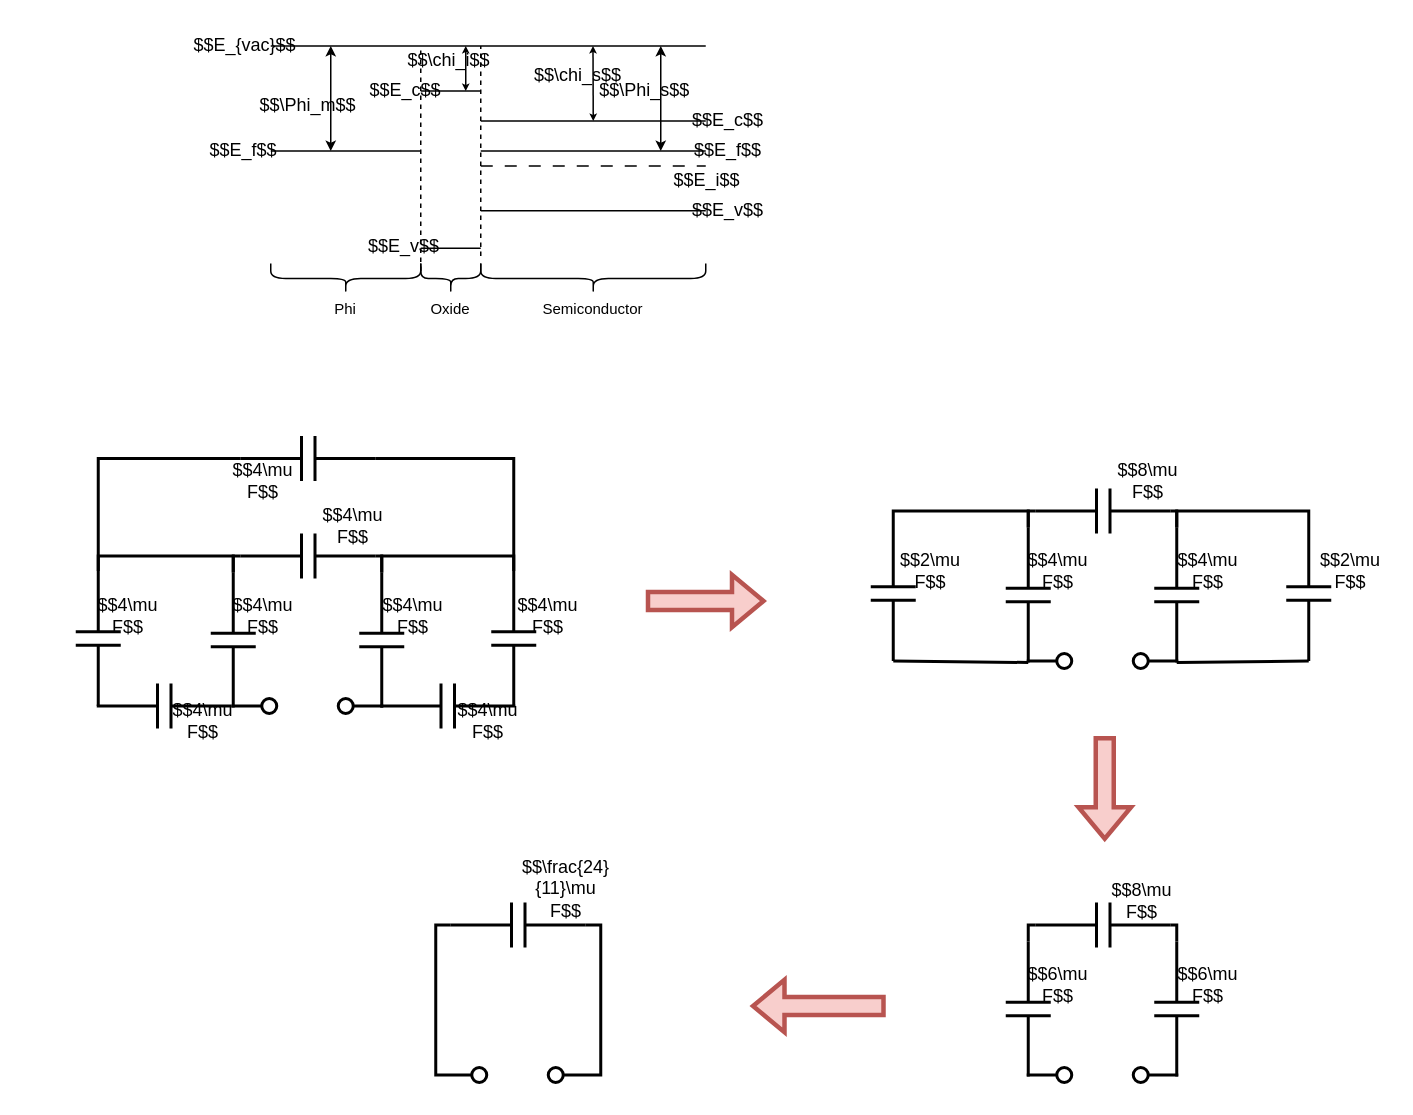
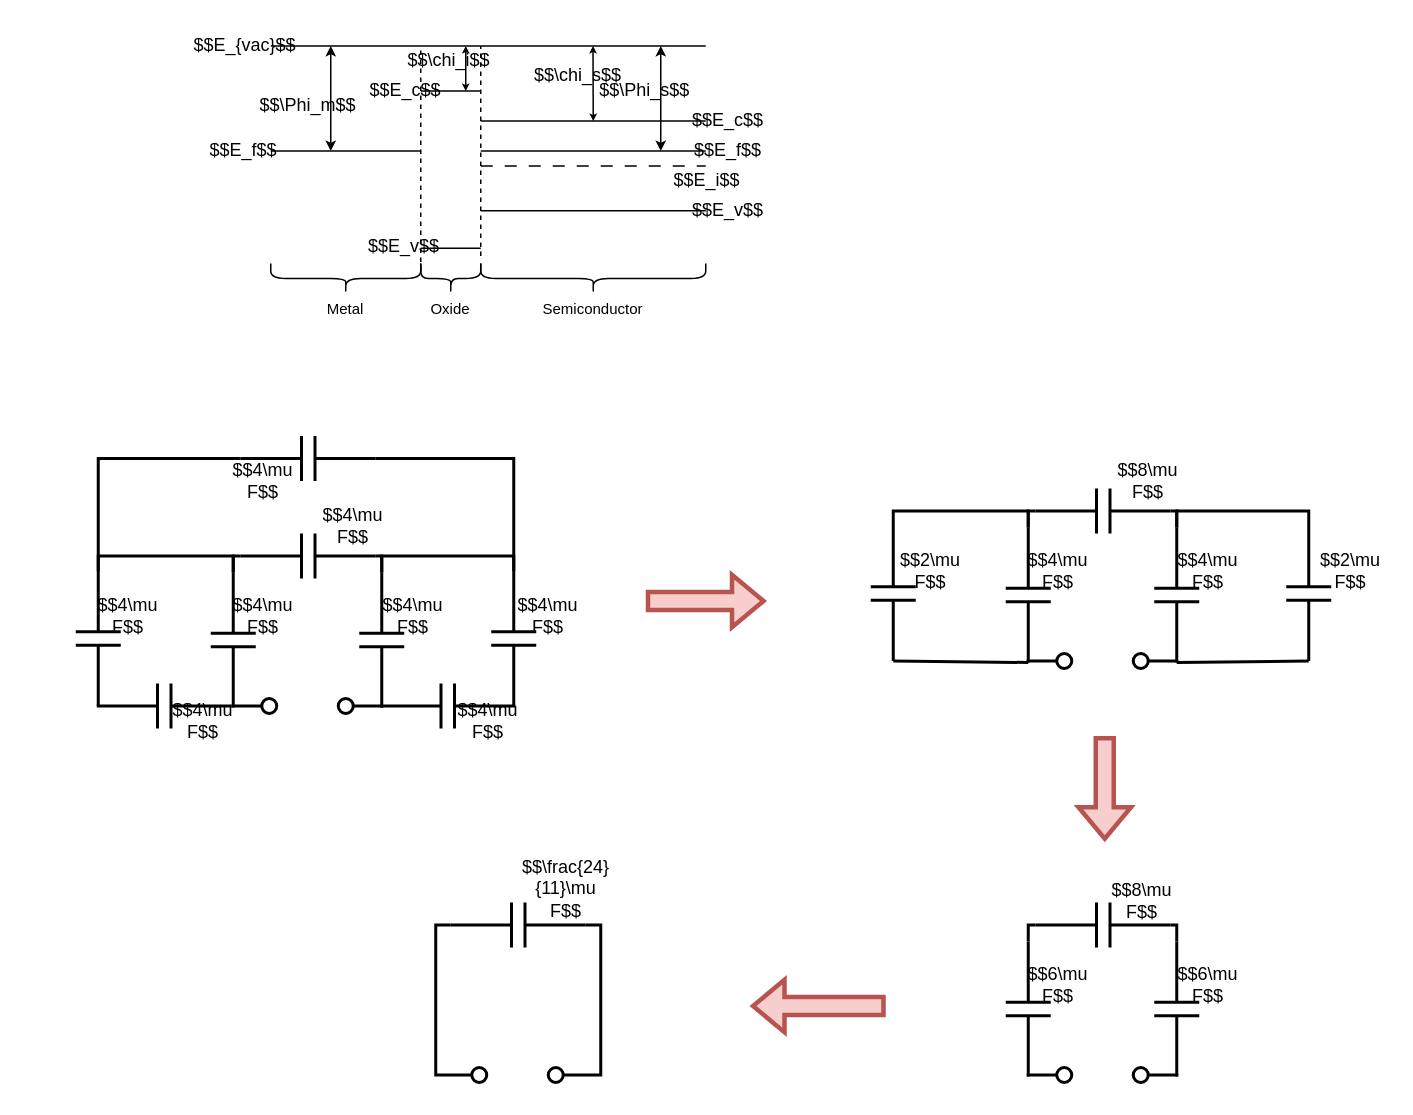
- <mxCell id="17" value="Phi" style="text;html=1;align=center;verticalAlign=middle;whiteSpace=wrap;rounded=0;fontSize=10;" parent="1" vertex="1"><mxGeometry x="215" y="195" width="30" height="20" as="geometry" /></mxCell>
+ <mxCell id="17" value="Metal" style="text;html=1;align=center;verticalAlign=middle;whiteSpace=wrap;rounded=0;fontSize=10;" parent="1" vertex="1"><mxGeometry x="215" y="195" width="30" height="20" as="geometry" /></mxCell>
